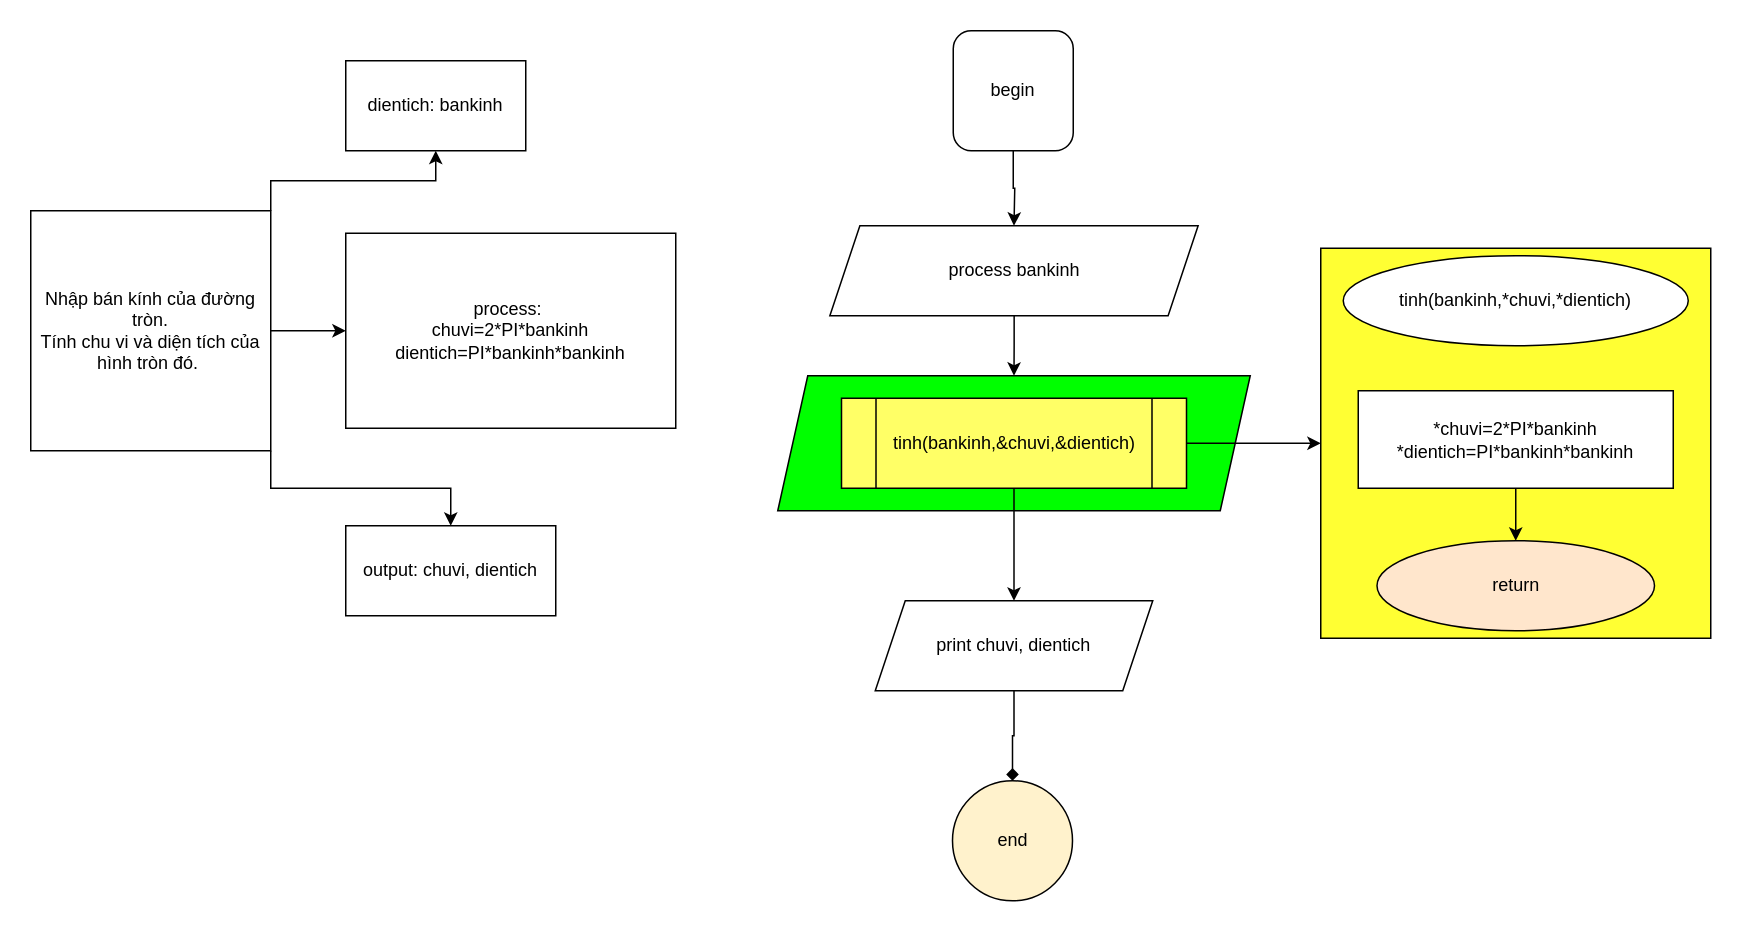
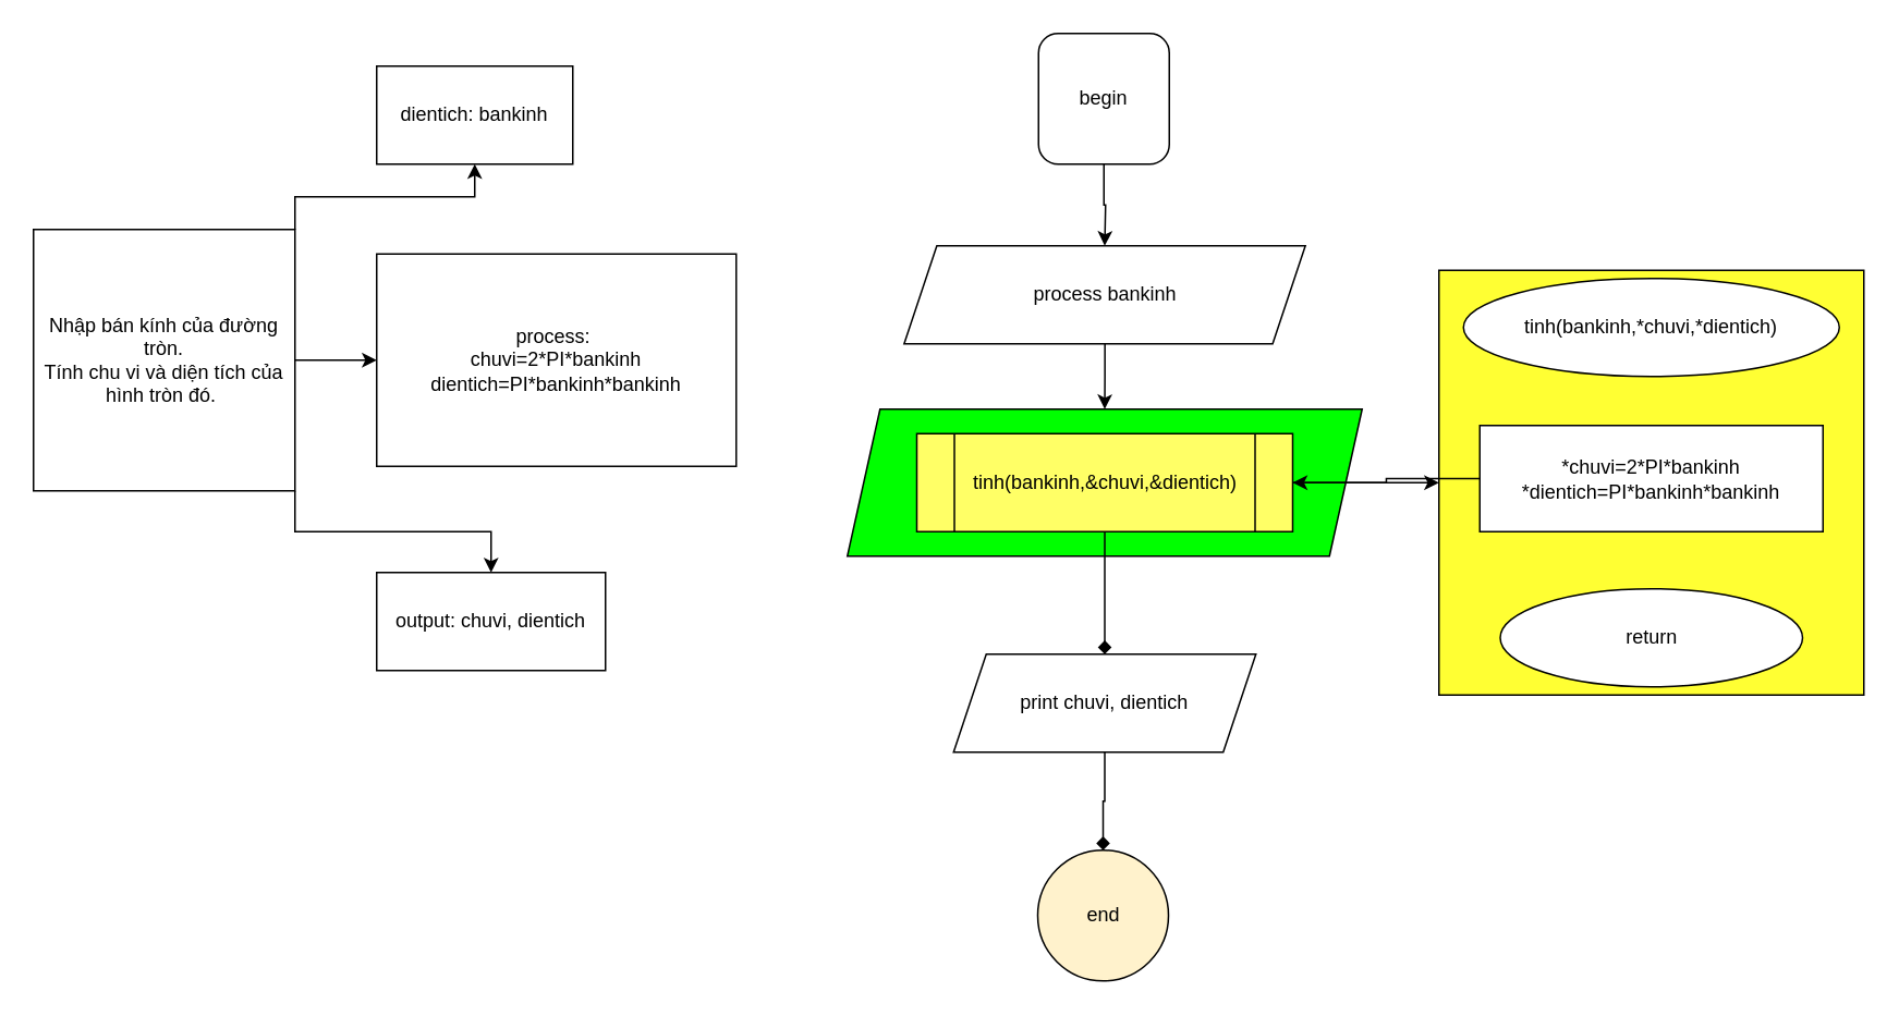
- <mxCell id="15" style="edgeStyle=orthogonalEdgeStyle;rounded=0;orthogonalLoop=1;jettySize=auto;html=1;" parent="1" source="16" target="14" edge="1"><mxGeometry relative="1" as="geometry" /></mxCell>
+ <mxCell id="15" style="edgeStyle=orthogonalEdgeStyle;rounded=0;orthogonalLoop=1;jettySize=auto;html=1;" parent="1" source="16" target="9" edge="1"><mxGeometry relative="1" as="geometry" /></mxCell>
- <mxCell id="14" value="return" style="ellipse;whiteSpace=wrap;html=1;fillColor=#ffe6cc;" parent="1" vertex="1"><mxGeometry x="917.5" y="360" width="185" height="60" as="geometry" /></mxCell>
+ <mxCell id="14" value="return" style="ellipse;whiteSpace=wrap;html=1;" parent="1" vertex="1"><mxGeometry x="917.5" y="360" width="185" height="60" as="geometry" /></mxCell>
- <mxCell id="7" style="edgeStyle=orthogonalEdgeStyle;rounded=0;orthogonalLoop=1;jettySize=auto;html=1;entryX=0.5;entryY=0;entryDx=0;entryDy=0;" parent="1" source="9" target="11" edge="1"><mxGeometry relative="1" as="geometry" /></mxCell>
+ <mxCell id="7" style="edgeStyle=orthogonalEdgeStyle;rounded=0;orthogonalLoop=1;jettySize=auto;html=1;entryX=0.5;entryY=0;entryDx=0;entryDy=0;endArrow=diamond;" parent="1" source="9" target="11" edge="1"><mxGeometry relative="1" as="geometry" /></mxCell>
